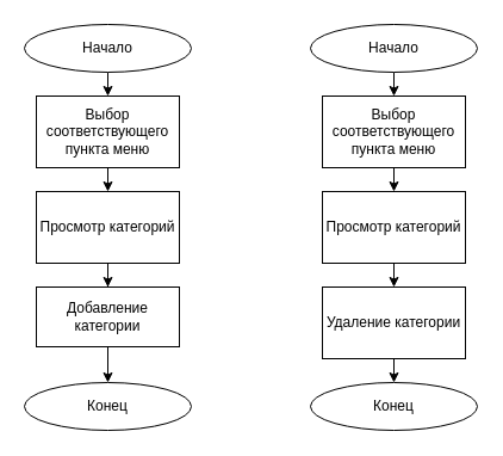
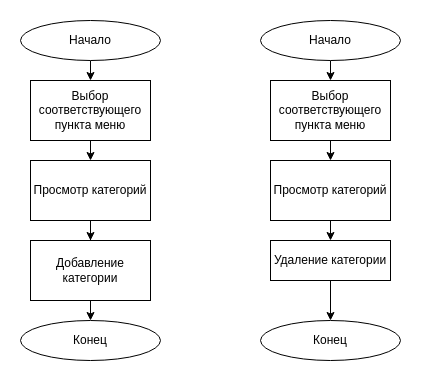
- <mxCell id="9" value="Добавление категории" style="rounded=0;whiteSpace=wrap;html=1;" vertex="1" parent="1"><mxGeometry x="30" y="240" width="120" height="50" as="geometry" /></mxCell>
+ <mxCell id="9" value="Добавление категории" style="rounded=0;whiteSpace=wrap;html=1;" vertex="1" parent="1"><mxGeometry x="30" y="240" width="120" height="60" as="geometry" /></mxCell>
- <mxCell id="18" value="Удаление категории" style="rounded=0;whiteSpace=wrap;html=1;" vertex="1" parent="1"><mxGeometry x="270" y="240" width="120" height="60" as="geometry" /></mxCell>
+ <mxCell id="18" value="Удаление категории" style="rounded=0;whiteSpace=wrap;html=1;" vertex="1" parent="1"><mxGeometry x="270" y="240" width="120" height="40" as="geometry" /></mxCell>
